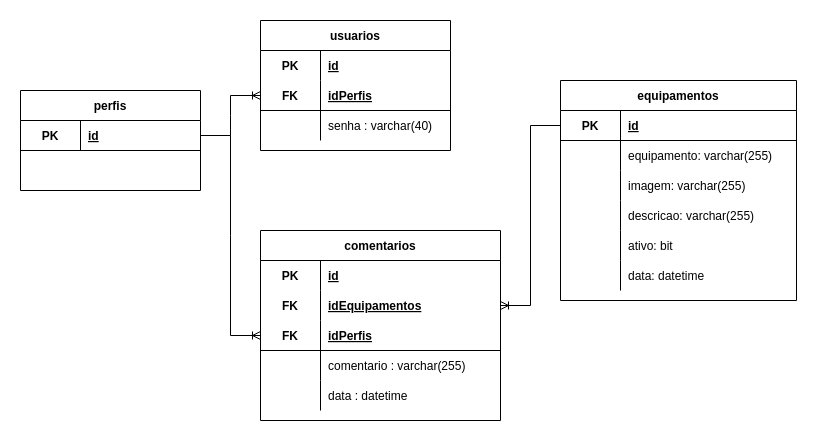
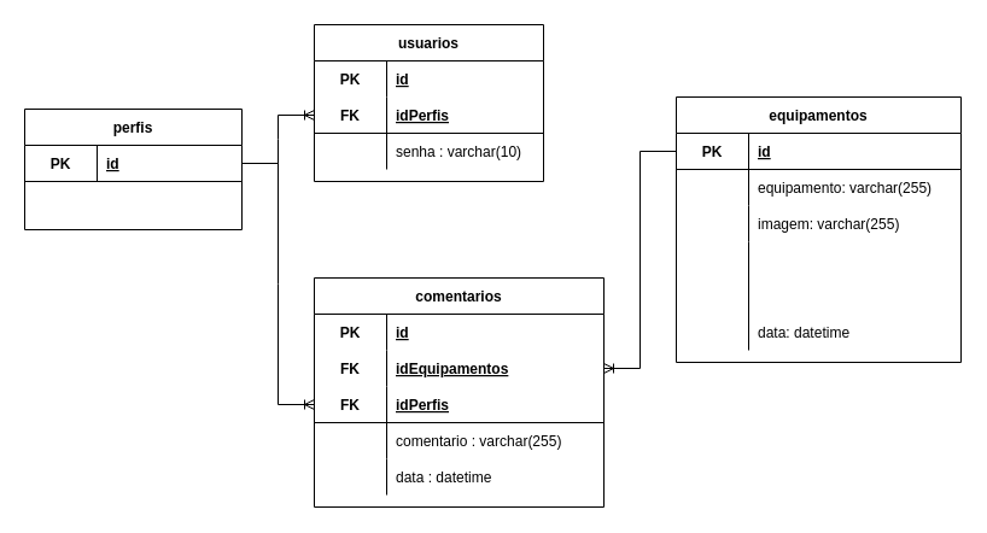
- <mxCell id="11" value="senha : varchar(40)" style="shape=partialRectangle;connectable=0;fillColor=none;top=0;left=0;bottom=0;right=0;align=left;spacingLeft=6;overflow=hidden;" vertex="1" parent="9"><mxGeometry x="60" width="130" height="30" as="geometry"><mxRectangle width="130" height="30" as="alternateBounds" /></mxGeometry></mxCell>
+ <mxCell id="11" value="senha : varchar(10)" style="shape=partialRectangle;connectable=0;fillColor=none;top=0;left=0;bottom=0;right=0;align=left;spacingLeft=6;overflow=hidden;" vertex="1" parent="9"><mxGeometry x="60" width="130" height="30" as="geometry"><mxRectangle width="130" height="30" as="alternateBounds" /></mxGeometry></mxCell>
- <mxCell id="24" value="descricao: varchar(255)" style="shape=partialRectangle;connectable=0;fillColor=none;top=0;left=0;bottom=0;right=0;align=left;spacingLeft=6;overflow=hidden;" vertex="1" parent="22"><mxGeometry x="60" width="176" height="30" as="geometry"><mxRectangle width="176" height="30" as="alternateBounds" /></mxGeometry></mxCell>
- <mxCell id="27" value="ativo: bit" style="shape=partialRectangle;connectable=0;fillColor=none;top=0;left=0;bottom=0;right=0;align=left;spacingLeft=6;overflow=hidden;" vertex="1" parent="25"><mxGeometry x="60" width="176" height="30" as="geometry"><mxRectangle width="176" height="30" as="alternateBounds" /></mxGeometry></mxCell>
